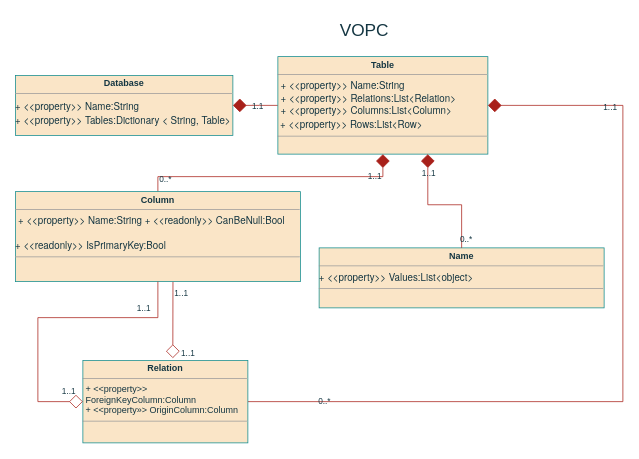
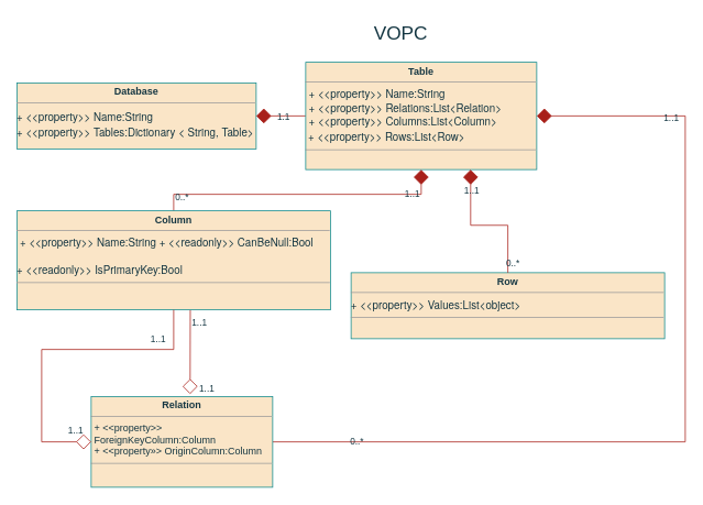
- <mxCell id="18" value="&lt;p style=&quot;margin:0px;margin-top:4px;text-align:center;&quot;&gt;&lt;b&gt;Name&lt;/b&gt;&lt;/p&gt;&lt;hr size=&quot;1&quot;&gt;&lt;p style=&quot;margin:0px;margin-left:4px;&quot;&gt;&lt;/p&gt;&lt;span style=&quot;font-family: &amp;quot;Helvetica Neue&amp;quot;; font-size: 13px;&quot;&gt;+ &amp;lt;&amp;lt;property&amp;gt;&amp;gt; Values:List&amp;lt;object&amp;gt;&lt;/span&gt;&lt;br&gt;&lt;hr size=&quot;1&quot;&gt;&lt;p style=&quot;margin:0px;margin-left:4px;&quot;&gt;&lt;br&gt;&lt;/p&gt;" style="verticalAlign=top;align=left;overflow=fill;fontSize=12;fontFamily=Helvetica;html=1;whiteSpace=wrap;labelBackgroundColor=none;fillColor=#FAE5C7;strokeColor=#0F8B8D;fontColor=#143642;" vertex="1" parent="1"><mxGeometry x="425" y="330" width="380" height="80" as="geometry" /></mxCell>
+ <mxCell id="18" value="&lt;p style=&quot;margin:0px;margin-top:4px;text-align:center;&quot;&gt;&lt;b&gt;Row&lt;/b&gt;&lt;/p&gt;&lt;hr size=&quot;1&quot;&gt;&lt;p style=&quot;margin:0px;margin-left:4px;&quot;&gt;&lt;/p&gt;&lt;span style=&quot;font-family: &amp;quot;Helvetica Neue&amp;quot;; font-size: 13px;&quot;&gt;+ &amp;lt;&amp;lt;property&amp;gt;&amp;gt; Values:List&amp;lt;object&amp;gt;&lt;/span&gt;&lt;br&gt;&lt;hr size=&quot;1&quot;&gt;&lt;p style=&quot;margin:0px;margin-left:4px;&quot;&gt;&lt;br&gt;&lt;/p&gt;" style="verticalAlign=top;align=left;overflow=fill;fontSize=12;fontFamily=Helvetica;html=1;whiteSpace=wrap;labelBackgroundColor=none;fillColor=#FAE5C7;strokeColor=#0F8B8D;fontColor=#143642;" vertex="1" parent="1"><mxGeometry x="425" y="330" width="380" height="80" as="geometry" /></mxCell>
